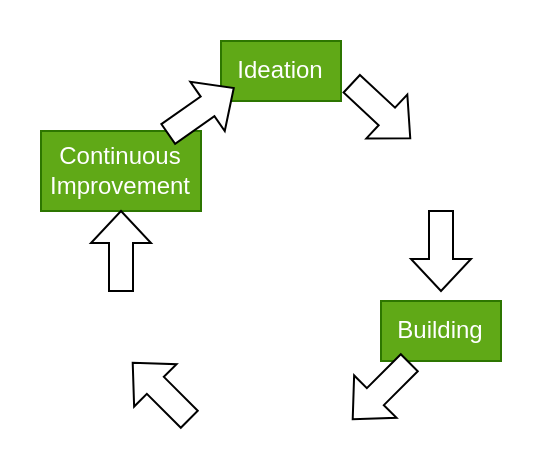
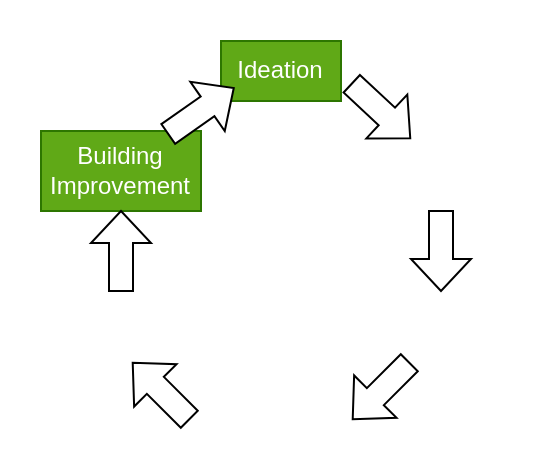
- <mxCell id="4" value="Continuous&lt;br&gt;Improvement" style="text;html=1;align=center;verticalAlign=middle;whiteSpace=wrap;rounded=0;fillColor=#60a917;fontColor=#ffffff;strokeColor=#2D7600;" parent="1" vertex="1"><mxGeometry x="20" y="65" width="80" height="40" as="geometry" /></mxCell>
+ <mxCell id="4" value="Building&lt;br&gt;Improvement" style="text;html=1;align=center;verticalAlign=middle;whiteSpace=wrap;rounded=0;fillColor=#60a917;fontColor=#ffffff;strokeColor=#2D7600;" parent="1" vertex="1"><mxGeometry x="20" y="65" width="80" height="40" as="geometry" /></mxCell>
- <mxCell id="3" value="Building" style="text;html=1;align=center;verticalAlign=middle;whiteSpace=wrap;rounded=0;fillColor=#60a917;fontColor=#ffffff;strokeColor=#2D7600;" parent="1" vertex="1"><mxGeometry x="190" y="150" width="60" height="30" as="geometry" /></mxCell>
